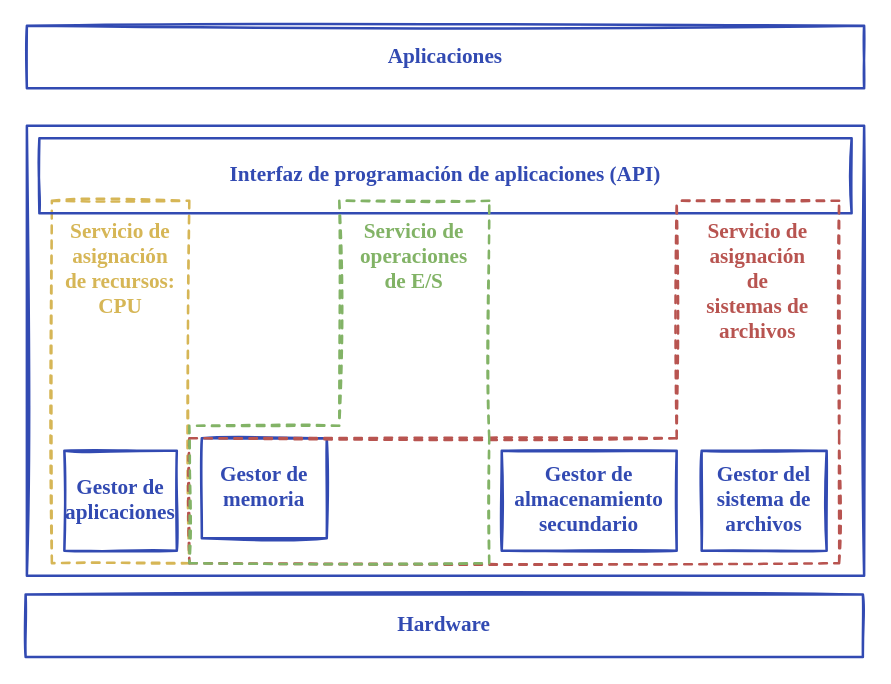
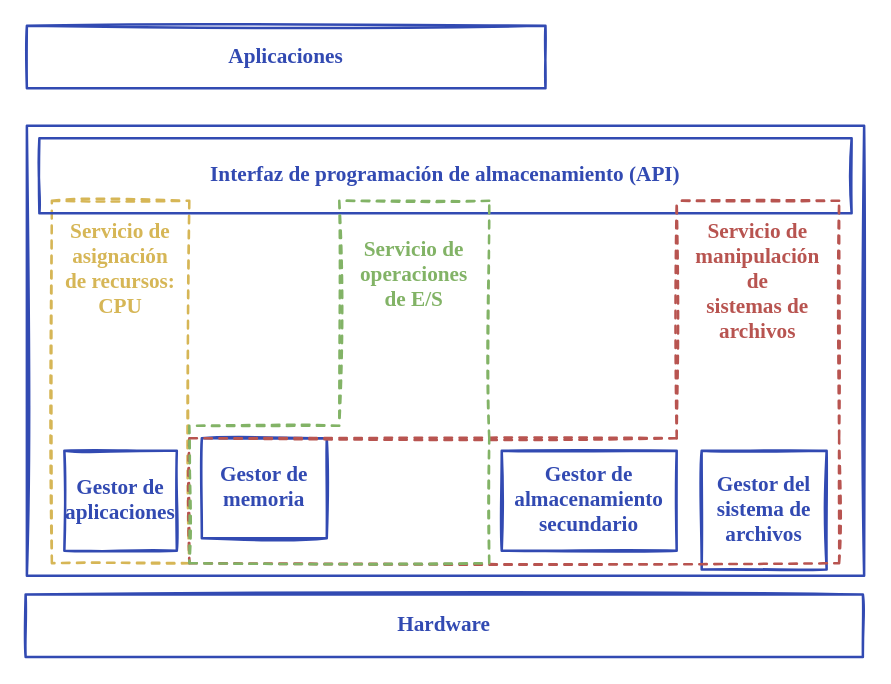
- <mxCell id="4" value="Aplicaciones" style="rounded=0;shadow=0;sketch=1;strokeWidth=2;fillColor=none;fontFamily=Ink Free;fontSize=17;spacing=20;fontSource=https%3A%2F%2Full-esit-sistemas-operativos.github.io%2Fssoo-apuntes%2Ffonts%2FInkFree.woff;strokeColor=#324AB2;fontColor=#324AB2;fontStyle=1;spacingBottom=5;" parent="1" vertex="1"><mxGeometry x="21" y="20" width="670" height="50" as="geometry" /></mxCell>
+ <mxCell id="4" value="Aplicaciones" style="rounded=0;shadow=0;sketch=1;strokeWidth=2;fillColor=none;fontFamily=Ink Free;fontSize=17;spacing=20;fontSource=https%3A%2F%2Full-esit-sistemas-operativos.github.io%2Fssoo-apuntes%2Ffonts%2FInkFree.woff;strokeColor=#324AB2;fontColor=#324AB2;fontStyle=1;spacingBottom=5;" parent="1" vertex="1"><mxGeometry x="21" y="20" width="415" height="50" as="geometry" /></mxCell>
- <mxCell id="5" value="Interfaz de programación de aplicaciones (API)" style="rounded=0;shadow=0;sketch=1;strokeWidth=2;fillColor=none;fontFamily=Ink Free;fontSize=17;spacing=20;strokeColor=#324AB2;fontColor=#324AB2;fontSource=https%3A%2F%2Full-esit-sistemas-operativos.github.io%2Fssoo-apuntes%2Ffonts%2FInkFree.woff;fontStyle=1;spacingBottom=5;" parent="1" vertex="1"><mxGeometry x="31" y="110" width="650" height="60" as="geometry" /></mxCell>
+ <mxCell id="5" value="Interfaz de programación de almacenamiento (API)" style="rounded=0;shadow=0;sketch=1;strokeWidth=2;fillColor=none;fontFamily=Ink Free;fontSize=17;spacing=20;strokeColor=#324AB2;fontColor=#324AB2;fontSource=https%3A%2F%2Full-esit-sistemas-operativos.github.io%2Fssoo-apuntes%2Ffonts%2FInkFree.woff;fontStyle=1;spacingBottom=5;" parent="1" vertex="1"><mxGeometry x="31" y="110" width="650" height="60" as="geometry" /></mxCell>
- <mxCell id="8" value="Servicio de&#10;asignación&#10;de&#10;sistemas de&#10;archivos" style="rounded=0;shadow=0;sketch=1;strokeWidth=2;fontFamily=Ink Free;fontSize=17;spacing=20;fontSource=https%3A%2F%2Full-esit-sistemas-operativos.github.io%2Fssoo-apuntes%2Ffonts%2FInkFree.woff;fontStyle=1;spacingBottom=5;dashed=1;fillColor=none;strokeColor=none;fontColor=#B85450;verticalAlign=middle;labelPosition=center;verticalLabelPosition=middle;align=center;" parent="1" vertex="1"><mxGeometry x="541" y="170" width="130" height="110" as="geometry" /></mxCell>
+ <mxCell id="8" value="Servicio de&#10;manipulación&#10;de&#10;sistemas de&#10;archivos" style="rounded=0;shadow=0;sketch=1;strokeWidth=2;fontFamily=Ink Free;fontSize=17;spacing=20;fontSource=https%3A%2F%2Full-esit-sistemas-operativos.github.io%2Fssoo-apuntes%2Ffonts%2FInkFree.woff;fontStyle=1;spacingBottom=5;dashed=1;fillColor=none;strokeColor=none;fontColor=#B85450;verticalAlign=middle;labelPosition=center;verticalLabelPosition=middle;align=center;" parent="1" vertex="1"><mxGeometry x="541" y="170" width="130" height="110" as="geometry" /></mxCell>
- <mxCell id="15" value="Servicio de&#10;operaciones&#10;de E/S" style="rounded=0;shadow=0;sketch=1;strokeWidth=2;fontFamily=Ink Free;fontSize=17;spacing=20;fontSource=https%3A%2F%2Full-esit-sistemas-operativos.github.io%2Fssoo-apuntes%2Ffonts%2FInkFree.woff;fontStyle=1;spacingBottom=5;dashed=1;fillColor=none;strokeColor=none;fontColor=#82B366;" vertex="1" parent="1"><mxGeometry x="271" y="170" width="120" height="70" as="geometry" /></mxCell>
+ <mxCell id="15" value="Servicio de&#10;operaciones&#10;de E/S" style="rounded=0;shadow=0;sketch=1;strokeWidth=2;fontFamily=Ink Free;fontSize=17;spacing=20;fontSource=https%3A%2F%2Full-esit-sistemas-operativos.github.io%2Fssoo-apuntes%2Ffonts%2FInkFree.woff;fontStyle=1;spacingBottom=5;dashed=1;fillColor=none;strokeColor=none;fontColor=#82B366;" vertex="1" parent="1"><mxGeometry x="271" y="185" width="120" height="70" as="geometry" /></mxCell>
- <mxCell id="11" value="Gestor del&#10;sistema de&#10;archivos" style="rounded=0;shadow=0;sketch=1;strokeWidth=2;fillColor=none;fontFamily=Ink Free;fontSize=17;spacing=20;strokeColor=#324AB2;fontColor=#324AB2;fontSource=https%3A%2F%2Full-esit-sistemas-operativos.github.io%2Fssoo-apuntes%2Ffonts%2FInkFree.woff;fontStyle=1;spacingBottom=5;" vertex="1" parent="1"><mxGeometry x="561" y="360" width="100" height="80" as="geometry" /></mxCell>
+ <mxCell id="11" value="Gestor del&#10;sistema de&#10;archivos" style="rounded=0;shadow=0;sketch=1;strokeWidth=2;fillColor=none;fontFamily=Ink Free;fontSize=17;spacing=20;strokeColor=#324AB2;fontColor=#324AB2;fontSource=https%3A%2F%2Full-esit-sistemas-operativos.github.io%2Fssoo-apuntes%2Ffonts%2FInkFree.woff;fontStyle=1;spacingBottom=5;" vertex="1" parent="1"><mxGeometry x="561" y="360" width="100" height="95" as="geometry" /></mxCell>
